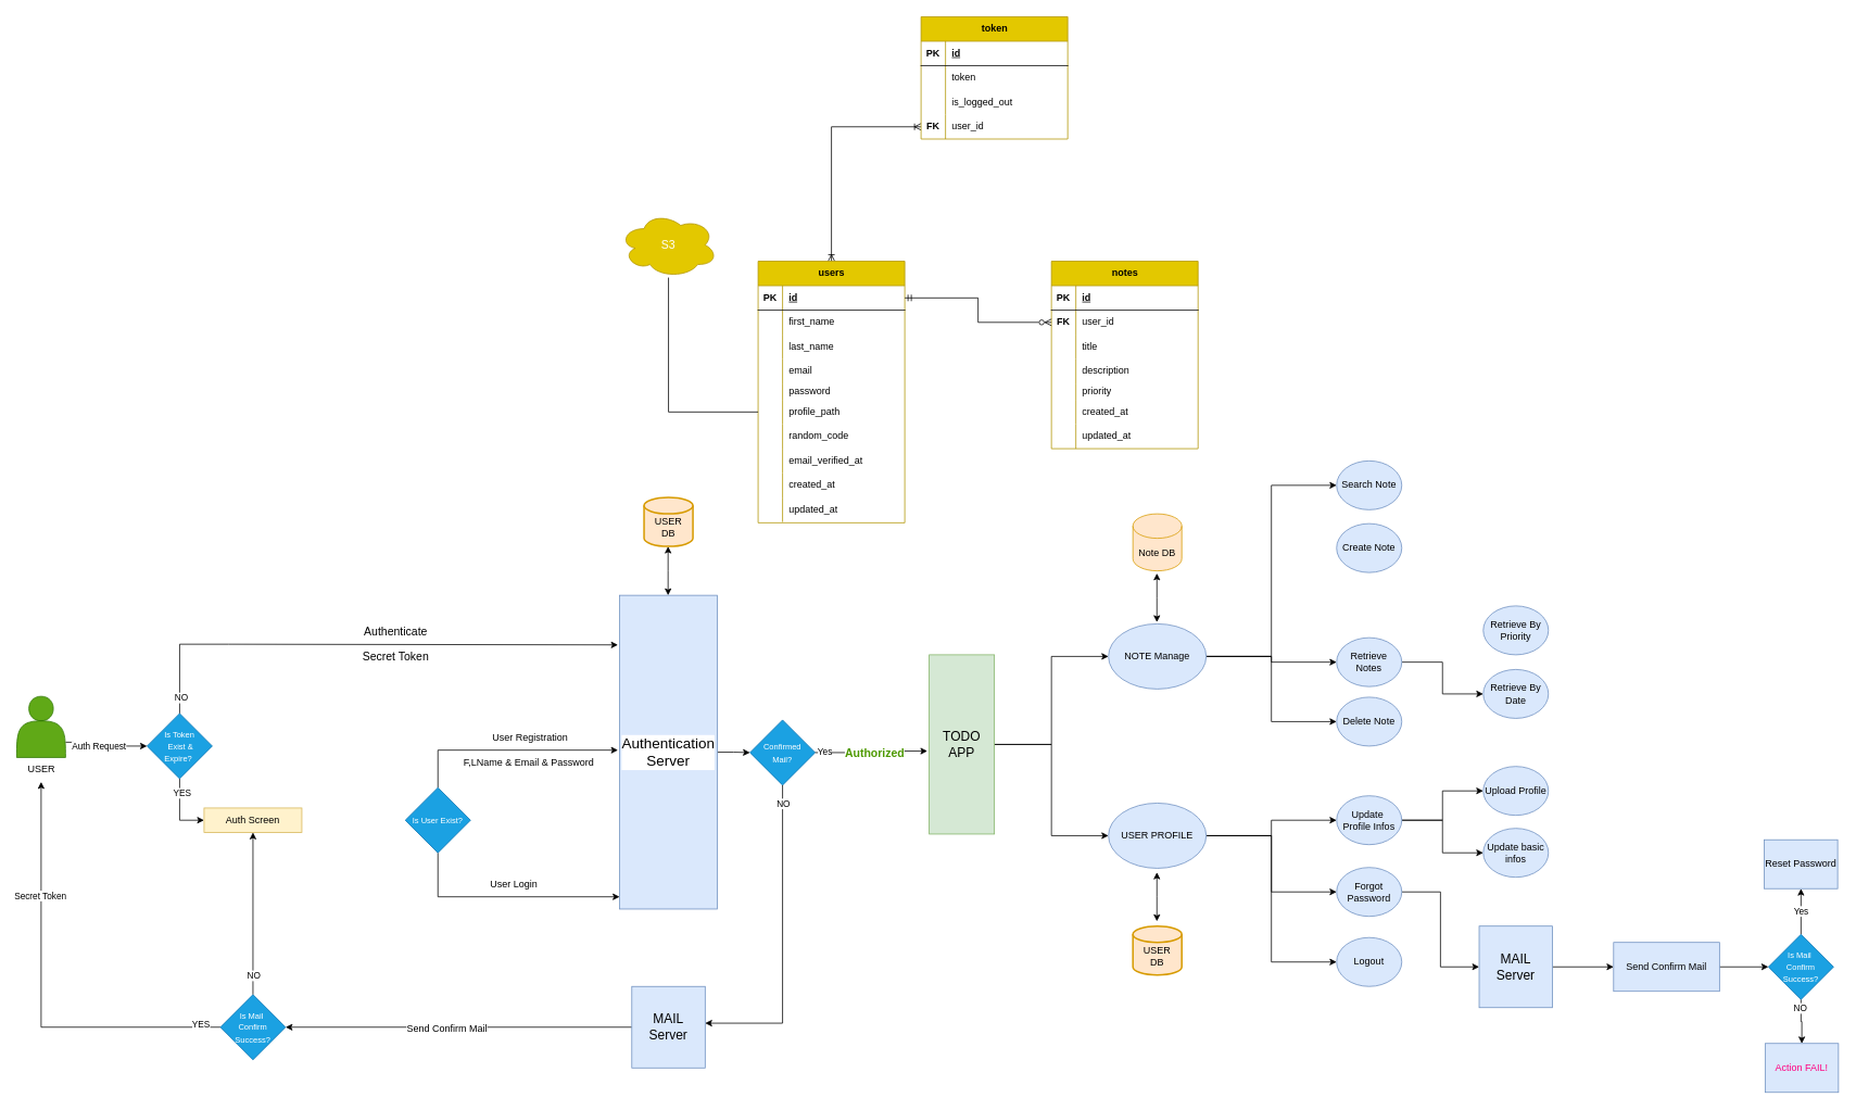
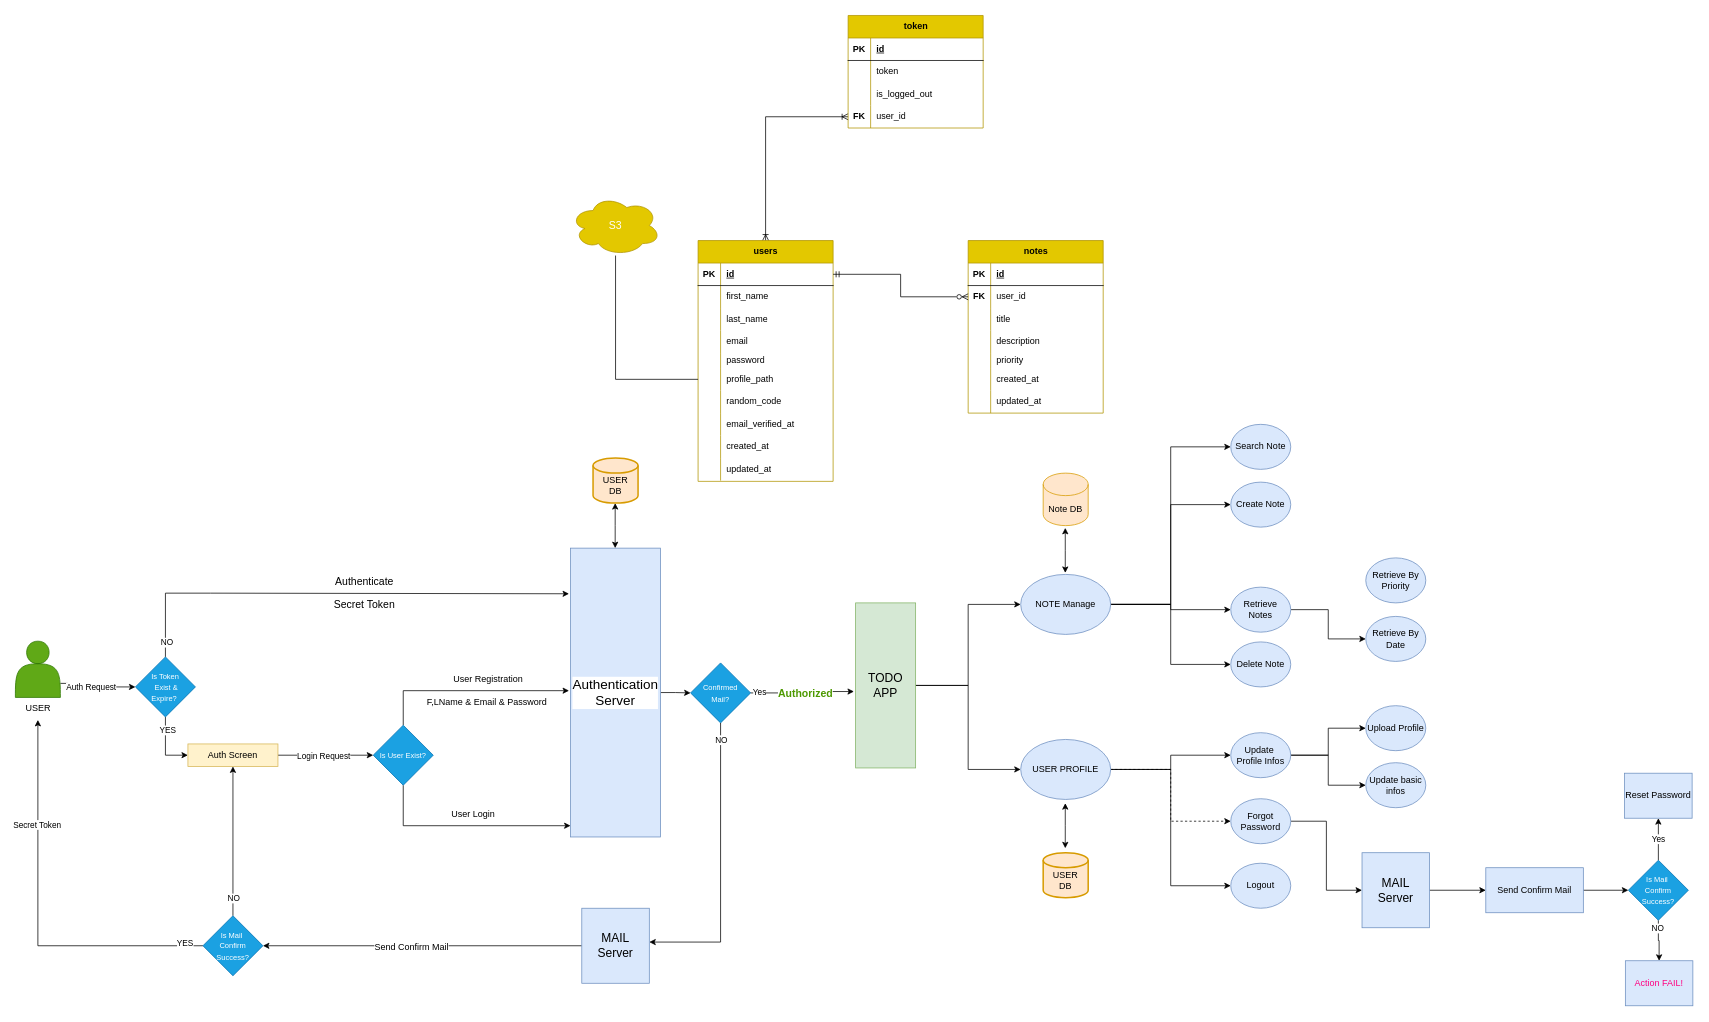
+ <mxCell id="61" style="edgeStyle=orthogonalEdgeStyle;rounded=0;orthogonalLoop=1;jettySize=auto;html=1;entryX=0;entryY=0.5;entryDx=0;entryDy=0;" parent="1" source="65" target="74" edge="1"><mxGeometry relative="1" as="geometry"><mxPoint x="1590" y="670" as="targetPoint" /></mxGeometry></mxCell>
+ <mxCell id="53" style="edgeStyle=orthogonalEdgeStyle;rounded=0;orthogonalLoop=1;jettySize=auto;html=1;entryX=0;entryY=0.5;entryDx=0;entryDy=0;" parent="1" source="55" target="44" edge="1"><mxGeometry relative="1" as="geometry" /></mxCell>
+ <mxCell id="54" value="Login Request" style="edgeLabel;html=1;align=center;verticalAlign=middle;resizable=0;points=[];" parent="53" vertex="1" connectable="0"><mxGeometry x="-0.215" relative="1" as="geometry"><mxPoint x="10" as="offset" /></mxGeometry></mxCell>
- <mxCell id="67" style="edgeStyle=orthogonalEdgeStyle;rounded=0;orthogonalLoop=1;jettySize=auto;html=1;entryX=0;entryY=0.5;entryDx=0;entryDy=0;" parent="1" source="69" target="84" edge="1"><mxGeometry relative="1" as="geometry" /></mxCell>
+ <mxCell id="67" style="edgeStyle=orthogonalEdgeStyle;rounded=0;orthogonalLoop=1;jettySize=auto;html=1;entryX=0;entryY=0.5;entryDx=0;entryDy=0;dashed=1;" parent="1" source="69" target="84" edge="1"><mxGeometry relative="1" as="geometry" /></mxCell>
